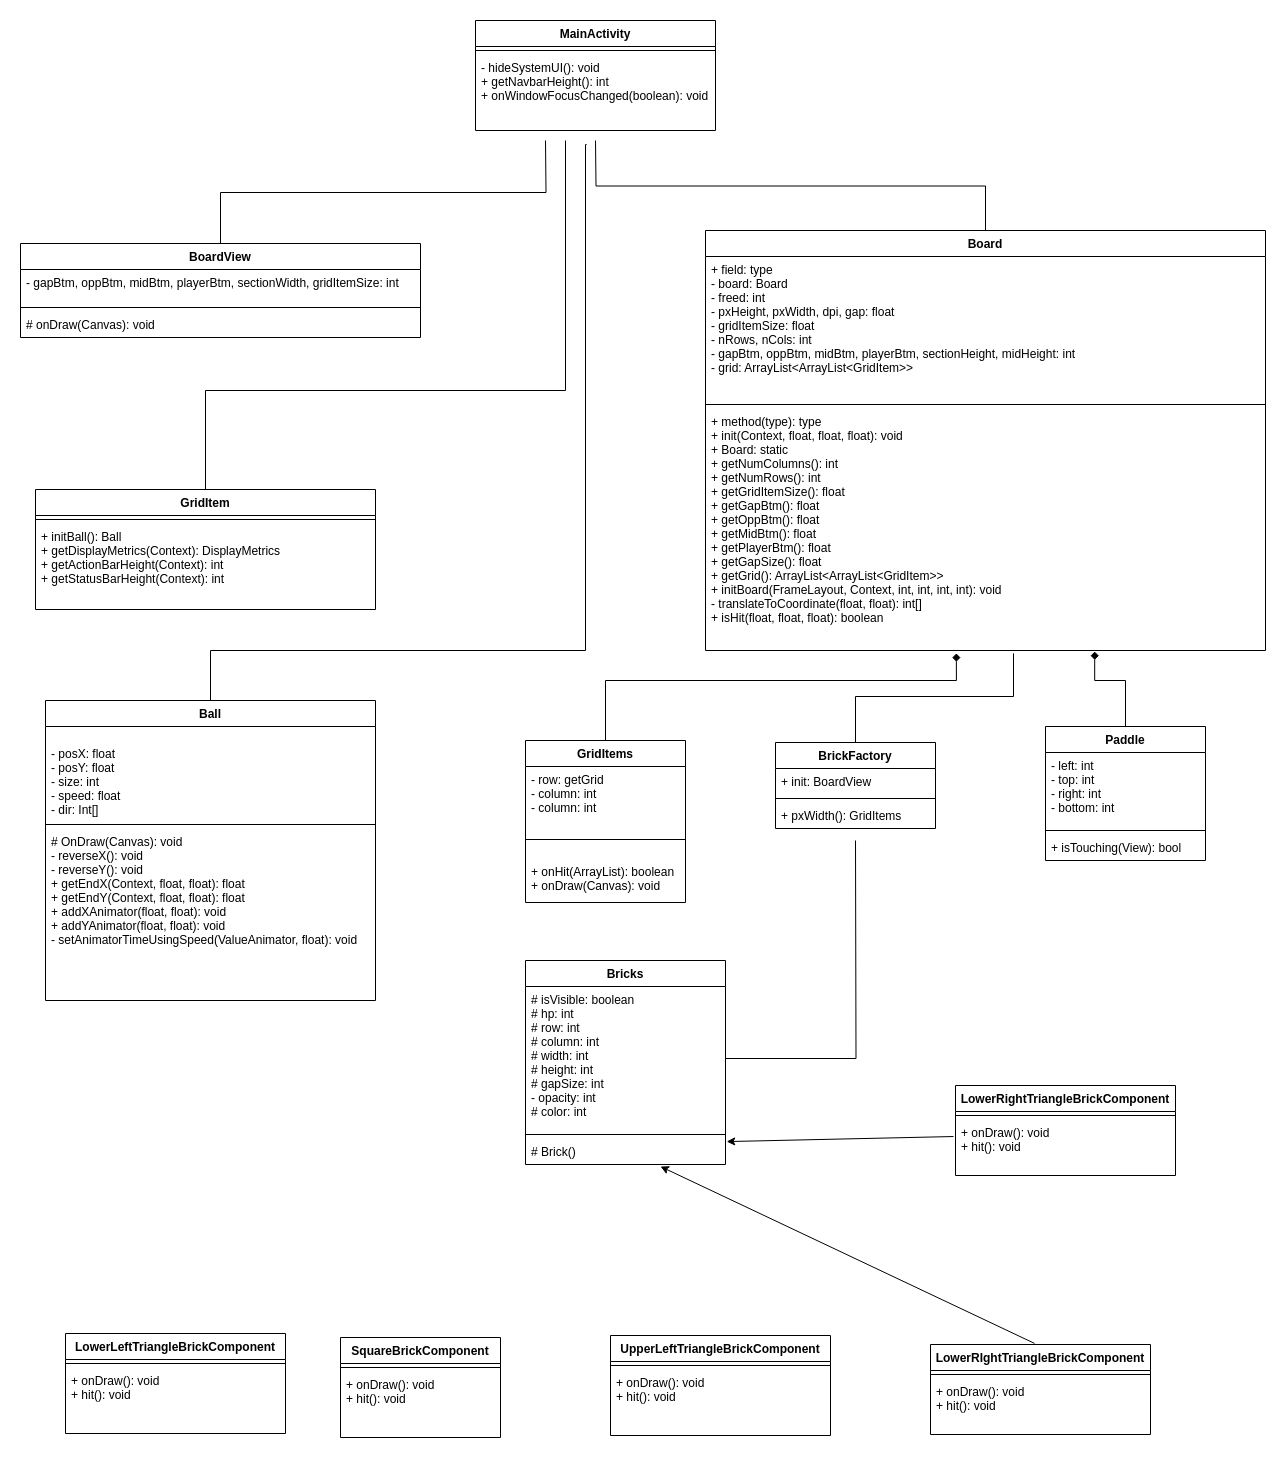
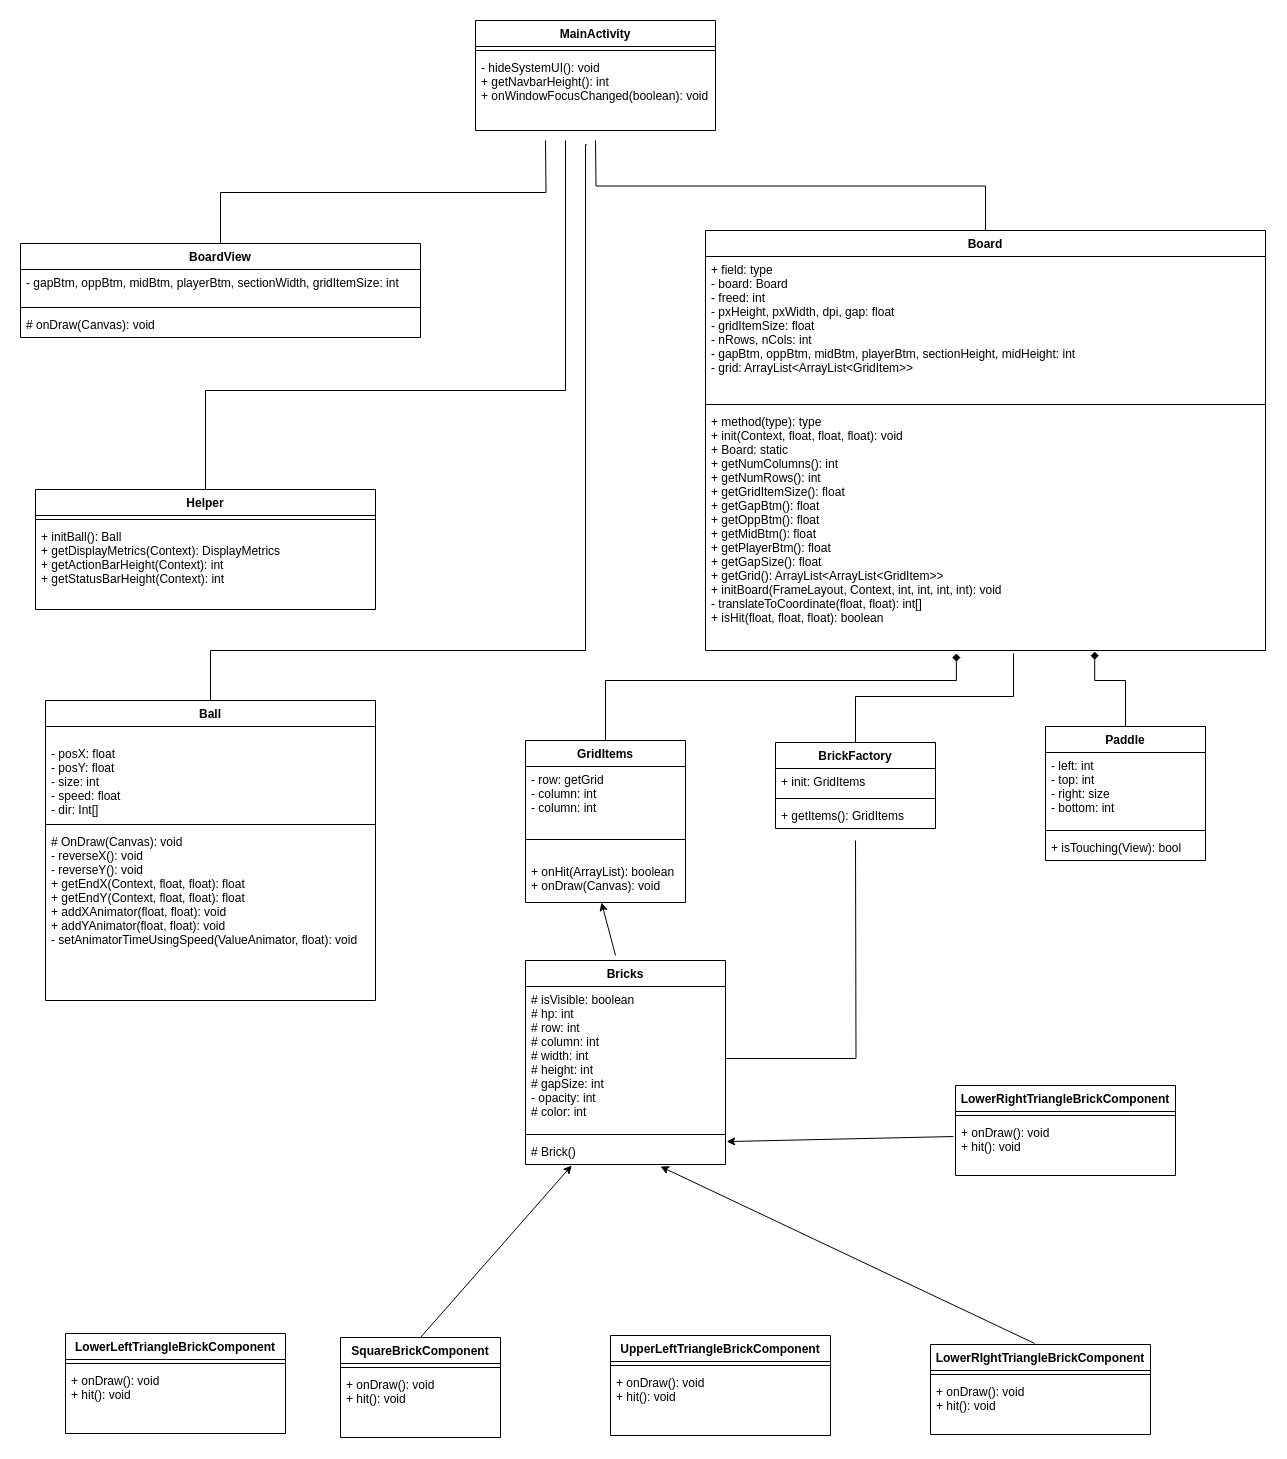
- <mxCell id="11" value="GridItem" style="swimlane;fontStyle=1;align=center;verticalAlign=top;childLayout=stackLayout;horizontal=1;startSize=26;horizontalStack=0;resizeParent=1;resizeParentMax=0;resizeLast=0;collapsible=1;marginBottom=0;" vertex="1" parent="1"><mxGeometry y="489" width="340" height="120" as="geometry" x="35" /></mxCell>
+ <mxCell id="11" value="Helper" style="swimlane;fontStyle=1;align=center;verticalAlign=top;childLayout=stackLayout;horizontal=1;startSize=26;horizontalStack=0;resizeParent=1;resizeParentMax=0;resizeLast=0;collapsible=1;marginBottom=0;" vertex="1" parent="1"><mxGeometry y="489" width="340" height="120" as="geometry" x="35" /></mxCell>
- <mxCell id="25" value="- left: int&#10;- top: int&#10;- right: int&#10;- bottom: int" style="text;strokeColor=none;fillColor=none;align=left;verticalAlign=top;spacingLeft=4;spacingRight=4;overflow=hidden;rotatable=0;points=[[0,0.5],[1,0.5]];portConstraint=eastwest;" vertex="1" parent="24"><mxGeometry y="26" width="160" height="74" as="geometry" /></mxCell>
+ <mxCell id="25" value="- left: int&#10;- top: int&#10;- right: size&#10;- bottom: int" style="text;strokeColor=none;fillColor=none;align=left;verticalAlign=top;spacingLeft=4;spacingRight=4;overflow=hidden;rotatable=0;points=[[0,0.5],[1,0.5]];portConstraint=eastwest;" vertex="1" parent="24"><mxGeometry y="26" width="160" height="74" as="geometry" /></mxCell>
- <mxCell id="30" value="+ init: BoardView" style="text;strokeColor=none;fillColor=none;align=left;verticalAlign=top;spacingLeft=4;spacingRight=4;overflow=hidden;rotatable=0;points=[[0,0.5],[1,0.5]];portConstraint=eastwest;" vertex="1" parent="29"><mxGeometry y="26" width="160" height="26" as="geometry" /></mxCell>
+ <mxCell id="30" value="+ init: GridItems" style="text;strokeColor=none;fillColor=none;align=left;verticalAlign=top;spacingLeft=4;spacingRight=4;overflow=hidden;rotatable=0;points=[[0,0.5],[1,0.5]];portConstraint=eastwest;" vertex="1" parent="29"><mxGeometry y="26" width="160" height="26" as="geometry" /></mxCell>
- <mxCell id="32" value="+ pxWidth(): GridItems" style="text;strokeColor=none;fillColor=none;align=left;verticalAlign=top;spacingLeft=4;spacingRight=4;overflow=hidden;rotatable=0;points=[[0,0.5],[1,0.5]];portConstraint=eastwest;" vertex="1" parent="29"><mxGeometry y="60" width="160" height="26" as="geometry" /></mxCell>
+ <mxCell id="32" value="+ getItems(): GridItems" style="text;strokeColor=none;fillColor=none;align=left;verticalAlign=top;spacingLeft=4;spacingRight=4;overflow=hidden;rotatable=0;points=[[0,0.5],[1,0.5]];portConstraint=eastwest;" vertex="1" parent="29"><mxGeometry y="60" width="160" height="26" as="geometry" /></mxCell>
+ <mxCell id="60" value="" style="endArrow=classic;html=1;entryX=0.475;entryY=1;entryDx=0;entryDy=0;entryPerimeter=0;exitX=0.45;exitY=-0.025;exitDx=0;exitDy=0;exitPerimeter=0;" edge="1" parent="1" source="38" target="37"><mxGeometry width="50" height="50" relative="1" as="geometry"><mxPoint x="601" y="930" as="sourcePoint" /><mxPoint x="125" y="1250" as="targetPoint" /></mxGeometry></mxCell>
+ <mxCell id="57" value="" style="endArrow=classic;html=1;entryX=0.231;entryY=1.038;entryDx=0;entryDy=0;entryPerimeter=0;exitX=0.5;exitY=0;exitDx=0;exitDy=0;" edge="1" parent="1" source="42" target="41"><mxGeometry width="50" height="50" relative="1" as="geometry"><mxPoint x="425" y="1120" as="sourcePoint" /><mxPoint x="495" y="1060" as="targetPoint" /></mxGeometry></mxCell>
